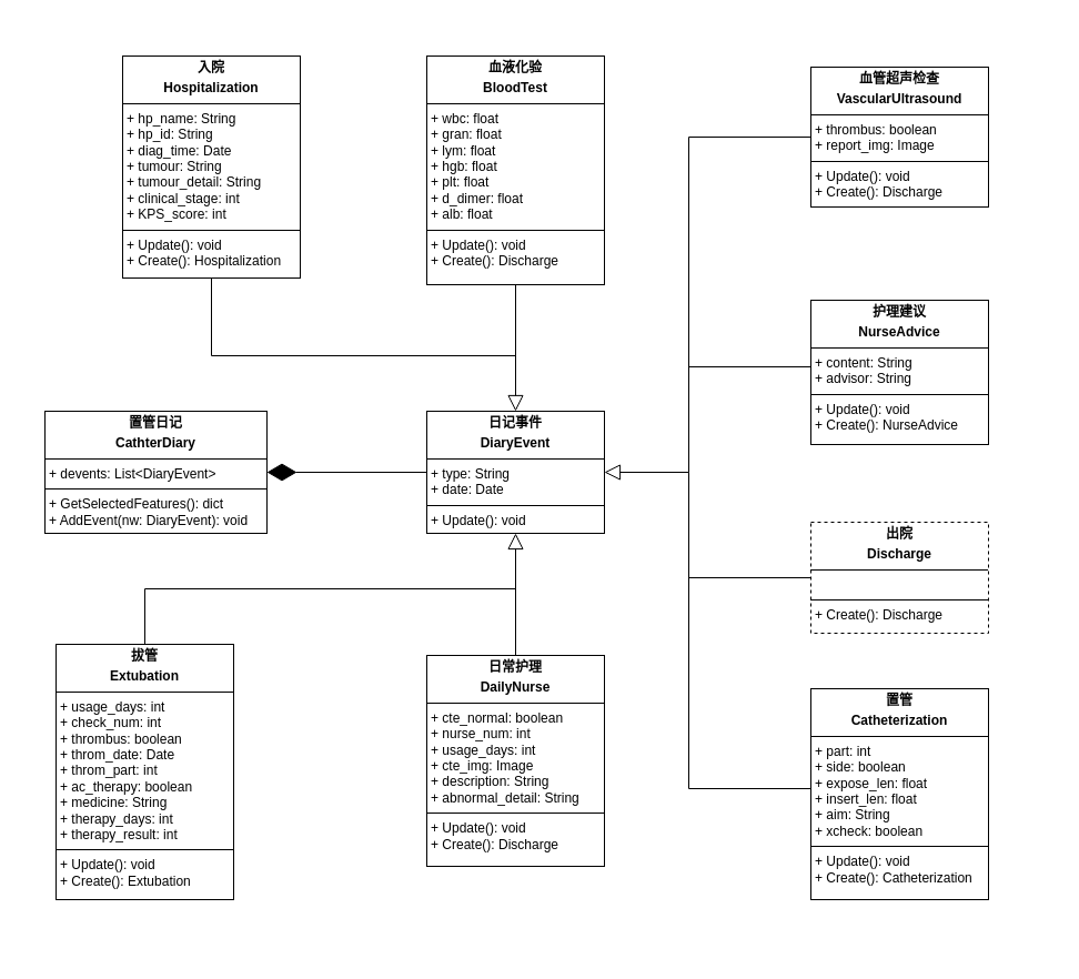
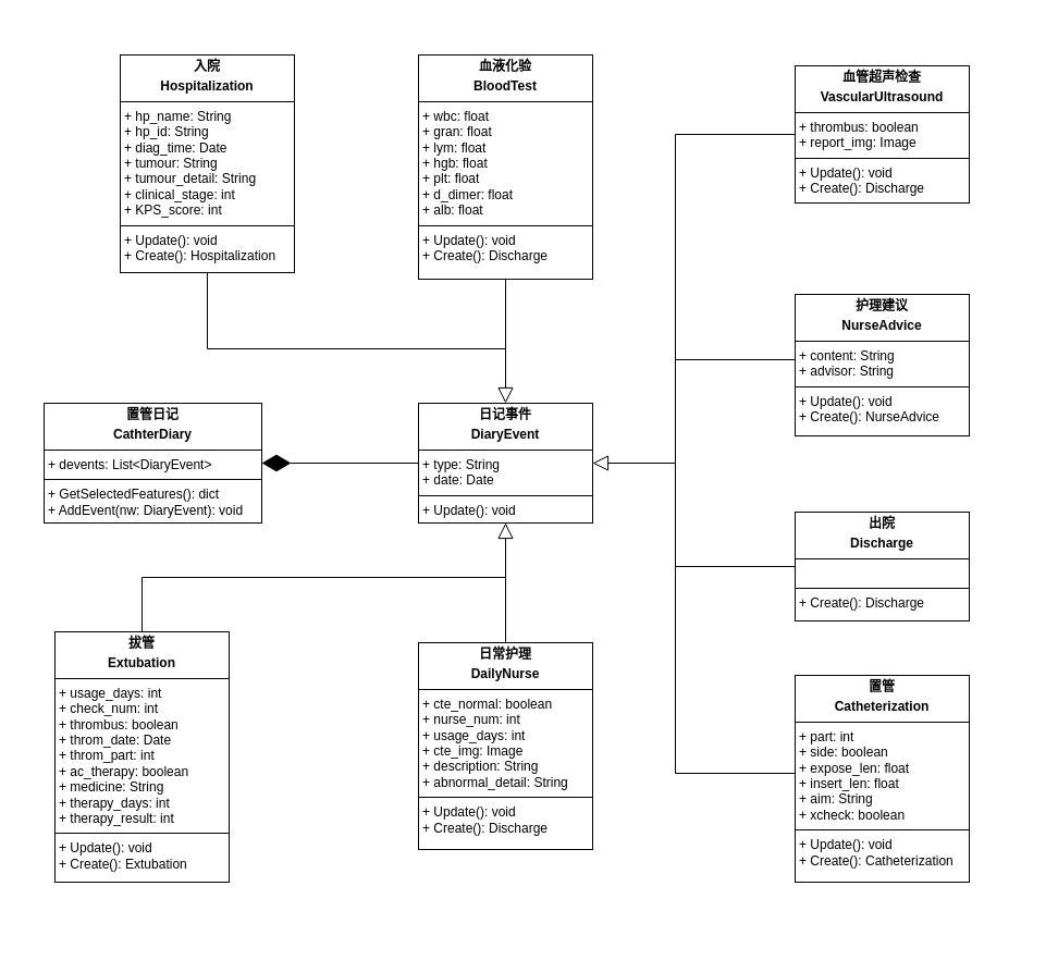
- <mxCell id="8" value="&lt;p style=&quot;margin:0px;margin-top:4px;text-align:center;&quot;&gt;&lt;b style=&quot;background-color: initial;&quot;&gt;出院&lt;/b&gt;&lt;/p&gt;&lt;p style=&quot;margin:0px;margin-top:4px;text-align:center;&quot;&gt;&lt;b style=&quot;background-color: initial;&quot;&gt;Discharge&lt;/b&gt;&lt;br&gt;&lt;/p&gt;&lt;hr size=&quot;1&quot; style=&quot;border-style:solid;&quot;&gt;&lt;p style=&quot;margin:0px;margin-left:4px;&quot;&gt;&lt;br&gt;&lt;/p&gt;&lt;hr size=&quot;1&quot; style=&quot;border-style:solid;&quot;&gt;&lt;p style=&quot;margin:0px;margin-left:4px;&quot;&gt;+ Create(): Discharge&lt;/p&gt;" style="verticalAlign=top;align=left;overflow=fill;html=1;whiteSpace=wrap;dashed=1;" vertex="1" parent="1"><mxGeometry x="730" y="470" width="160" height="100" as="geometry" /></mxCell>
+ <mxCell id="8" value="&lt;p style=&quot;margin:0px;margin-top:4px;text-align:center;&quot;&gt;&lt;b style=&quot;background-color: initial;&quot;&gt;出院&lt;/b&gt;&lt;/p&gt;&lt;p style=&quot;margin:0px;margin-top:4px;text-align:center;&quot;&gt;&lt;b style=&quot;background-color: initial;&quot;&gt;Discharge&lt;/b&gt;&lt;br&gt;&lt;/p&gt;&lt;hr size=&quot;1&quot; style=&quot;border-style:solid;&quot;&gt;&lt;p style=&quot;margin:0px;margin-left:4px;&quot;&gt;&lt;br&gt;&lt;/p&gt;&lt;hr size=&quot;1&quot; style=&quot;border-style:solid;&quot;&gt;&lt;p style=&quot;margin:0px;margin-left:4px;&quot;&gt;+ Create(): Discharge&lt;/p&gt;" style="verticalAlign=top;align=left;overflow=fill;html=1;whiteSpace=wrap;" vertex="1" parent="1"><mxGeometry x="730" y="470" width="160" height="100" as="geometry" /></mxCell>
